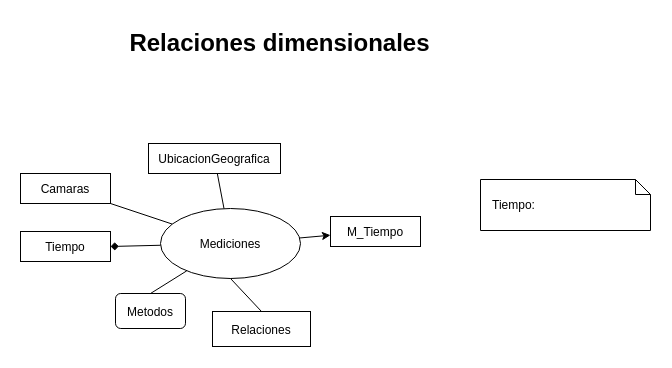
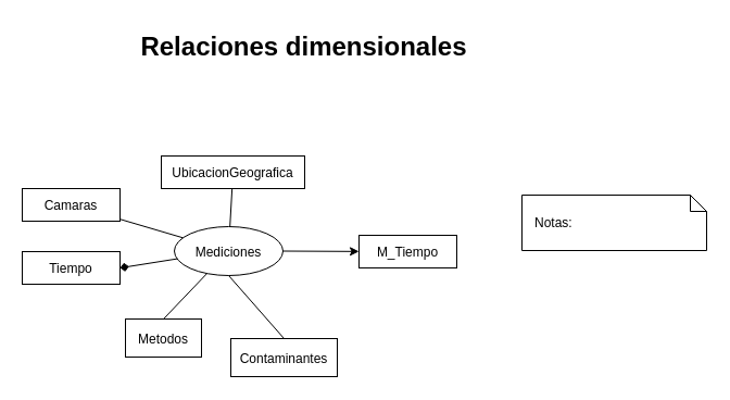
- <mxCell id="16" value="&lt;div&gt;Tiempo:&lt;/div&gt;" style="shape=note;size=15;align=left;spacingLeft=10;html=1;whiteSpace=wrap;" parent="1" vertex="1"><mxGeometry x="480" y="179" width="170" height="51" as="geometry" /></mxCell>
+ <mxCell id="16" value="&lt;div&gt;Notas:&lt;/div&gt;" style="shape=note;size=15;align=left;spacingLeft=10;html=1;whiteSpace=wrap;" parent="1" vertex="1"><mxGeometry x="480" y="179" width="170" height="51" as="geometry" /></mxCell>
- <mxCell id="7" value="Mediciones" style="ellipse" parent="1" vertex="1"><mxGeometry x="160" y="208" width="140" height="70" as="geometry" /></mxCell>
+ <mxCell id="7" value="Mediciones" style="ellipse" parent="1" vertex="1"><mxGeometry x="160" y="208" width="100" height="45" as="geometry" /></mxCell>
- <mxCell id="5" value="Metodos" style="rounded=1;" parent="1" vertex="1"><mxGeometry x="115" y="293" width="70" height="35" as="geometry" /></mxCell>
+ <mxCell id="5" value="Metodos" style="" parent="1" vertex="1"><mxGeometry x="115" y="293" width="70" height="35" as="geometry" /></mxCell>
- <mxCell id="14" value="Relaciones" style="" parent="1" vertex="1"><mxGeometry x="212" y="311" width="98" height="35" as="geometry" /></mxCell>
+ <mxCell id="14" value="Contaminantes" style="" parent="1" vertex="1"><mxGeometry x="212" y="311" width="98" height="35" as="geometry" /></mxCell>
